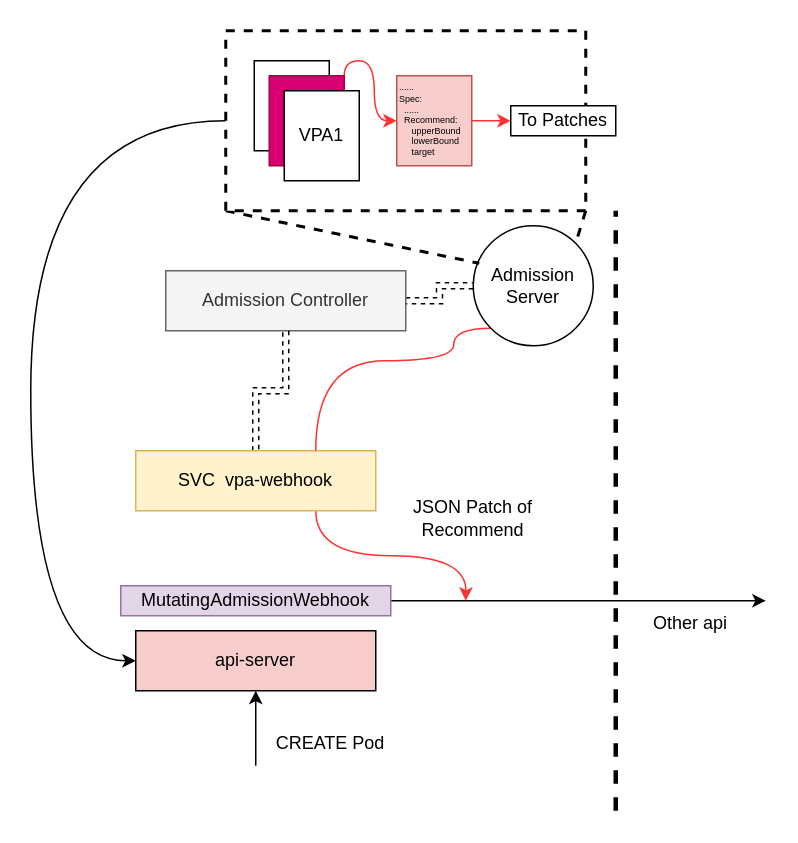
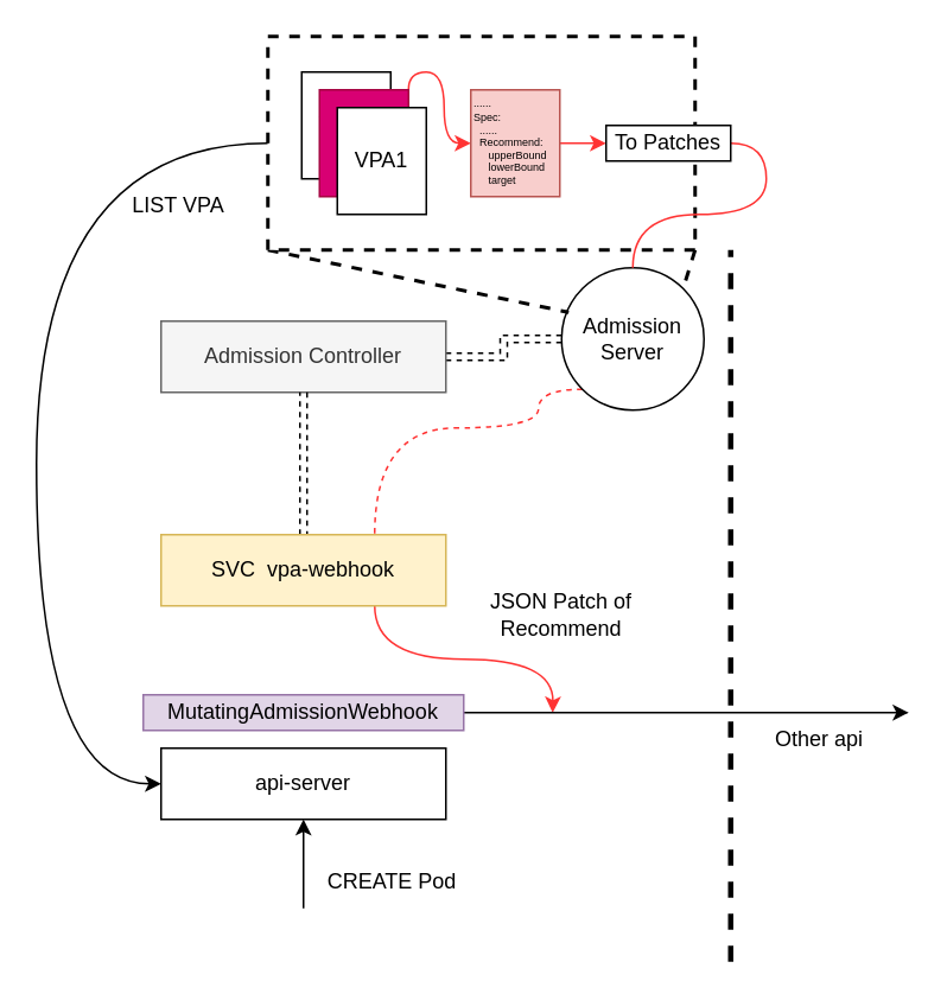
+ <mxCell id="25" value="LIST VPA" style="text;html=1;strokeColor=none;fillColor=none;align=center;verticalAlign=middle;whiteSpace=wrap;rounded=0;" parent="1" vertex="1"><mxGeometry x="70" y="100" width="60" height="30" as="geometry" /></mxCell>
+ <mxCell id="28" style="edgeStyle=orthogonalEdgeStyle;orthogonalLoop=1;jettySize=auto;html=1;exitX=1;exitY=0.5;exitDx=0;exitDy=0;curved=1;endArrow=none;endFill=0;strokeColor=#FF3333;" parent="1" source="29" target="8" edge="1"><mxGeometry relative="1" as="geometry" /></mxCell>
- <mxCell id="3" value="Admission Controller" style="rounded=0;whiteSpace=wrap;html=1;fillColor=#f5f5f5;fontColor=#333333;strokeColor=#666666;" parent="1" vertex="1"><mxGeometry x="110" y="180" width="160" height="40" as="geometry" /></mxCell>
+ <mxCell id="3" value="Admission Controller" style="rounded=0;whiteSpace=wrap;html=1;fillColor=#f5f5f5;fontColor=#333333;strokeColor=#666666;" parent="1" vertex="1"><mxGeometry x="90" y="180" width="160" height="40" as="geometry" /></mxCell>
- <mxCell id="7" style="edgeStyle=orthogonalEdgeStyle;orthogonalLoop=1;jettySize=auto;html=1;exitX=0;exitY=1;exitDx=0;exitDy=0;entryX=0.75;entryY=0;entryDx=0;entryDy=0;curved=1;endArrow=none;endFill=0;strokeColor=#FF3333;" parent="1" source="8" target="6" edge="1"><mxGeometry relative="1" as="geometry"><Array as="points"><mxPoint x="302" y="240" /><mxPoint x="210" y="240" /></Array></mxGeometry></mxCell>
+ <mxCell id="7" style="edgeStyle=orthogonalEdgeStyle;orthogonalLoop=1;jettySize=auto;html=1;exitX=0;exitY=1;exitDx=0;exitDy=0;entryX=0.75;entryY=0;entryDx=0;entryDy=0;curved=1;endArrow=none;endFill=0;strokeColor=#FF3333;dashed=1;" parent="1" source="8" target="6" edge="1"><mxGeometry relative="1" as="geometry"><Array as="points"><mxPoint x="302" y="240" /><mxPoint x="210" y="240" /></Array></mxGeometry></mxCell>
- <mxCell id="10" value="api-server" style="rounded=0;whiteSpace=wrap;html=1;fillColor=#f8cecc;" parent="1" vertex="1"><mxGeometry x="90" y="420" width="160" height="40" as="geometry" /></mxCell>
+ <mxCell id="10" value="api-server" style="rounded=0;whiteSpace=wrap;html=1;" parent="1" vertex="1"><mxGeometry x="90" y="420" width="160" height="40" as="geometry" /></mxCell>
